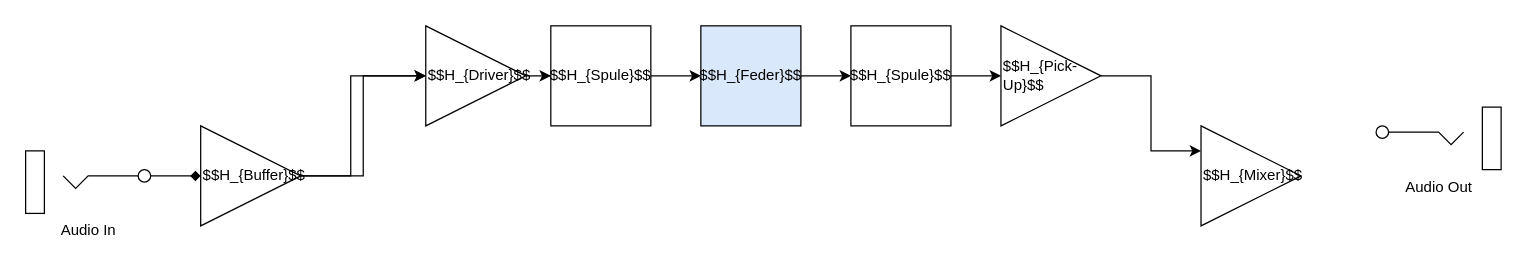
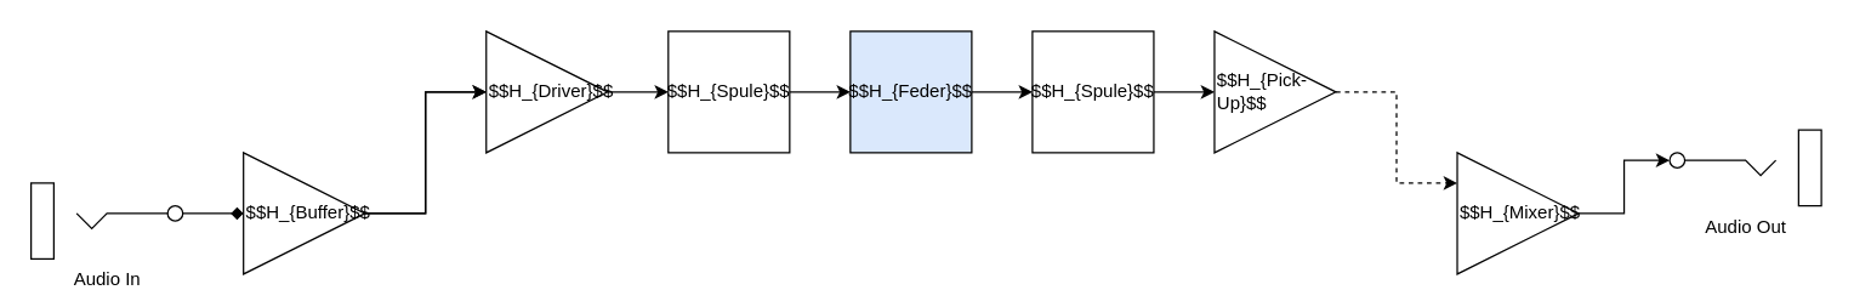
- <mxCell id="11" value="&lt;div&gt;$$H_{Driver}$$&lt;/div&gt;" style="triangle;whiteSpace=wrap;html=1;align=left;" vertex="1" parent="1"><mxGeometry x="340" y="20" width="80" height="80" as="geometry" /></mxCell>
+ <mxCell id="11" value="&lt;div&gt;$$H_{Driver}$$&lt;/div&gt;" style="triangle;whiteSpace=wrap;html=1;align=left;" vertex="1" parent="1"><mxGeometry x="320" y="20" width="80" height="80" as="geometry" /></mxCell>
- <mxCell id="8" style="edgeStyle=orthogonalEdgeStyle;rounded=0;orthogonalLoop=1;jettySize=auto;html=1;entryX=0;entryY=0.25;entryDx=0;entryDy=0;" edge="1" parent="1" source="9" target="13"><mxGeometry relative="1" as="geometry" /></mxCell>
+ <mxCell id="8" style="edgeStyle=orthogonalEdgeStyle;rounded=0;orthogonalLoop=1;jettySize=auto;html=1;entryX=0;entryY=0.25;entryDx=0;entryDy=0;dashed=1;" edge="1" parent="1" source="9" target="13"><mxGeometry relative="1" as="geometry" /></mxCell>
+ <mxCell id="12" style="edgeStyle=orthogonalEdgeStyle;rounded=0;orthogonalLoop=1;jettySize=auto;html=1;entryX=1;entryY=0.4;entryDx=0;entryDy=0;entryPerimeter=0;" edge="1" parent="1" source="13" target="19"><mxGeometry relative="1" as="geometry" /></mxCell>
